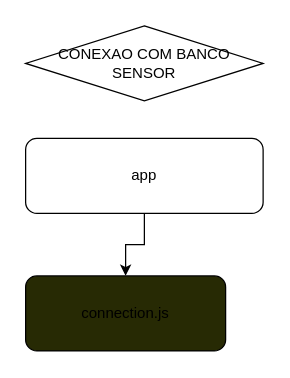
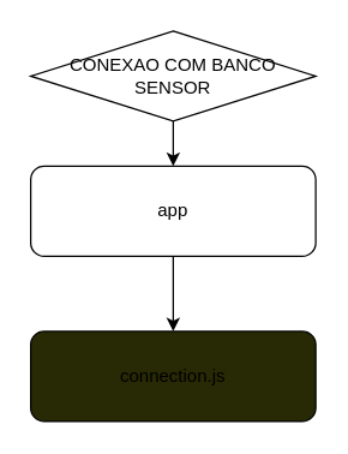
+ <mxCell id="2" style="edgeStyle=orthogonalEdgeStyle;rounded=0;orthogonalLoop=1;jettySize=auto;html=1;" parent="1" source="3" target="5" edge="1"><mxGeometry relative="1" as="geometry" /></mxCell>
- <mxCell id="6" value="connection.js" style="rounded=1;whiteSpace=wrap;html=1;fillColor=#272A04;" vertex="1" parent="1"><mxGeometry x="20" y="220" width="160" height="60" as="geometry" /></mxCell>
+ <mxCell id="6" value="connection.js" style="rounded=1;whiteSpace=wrap;html=1;fillColor=#272A04;" vertex="1" parent="1"><mxGeometry x="20" y="220" width="190" height="60" as="geometry" /></mxCell>
